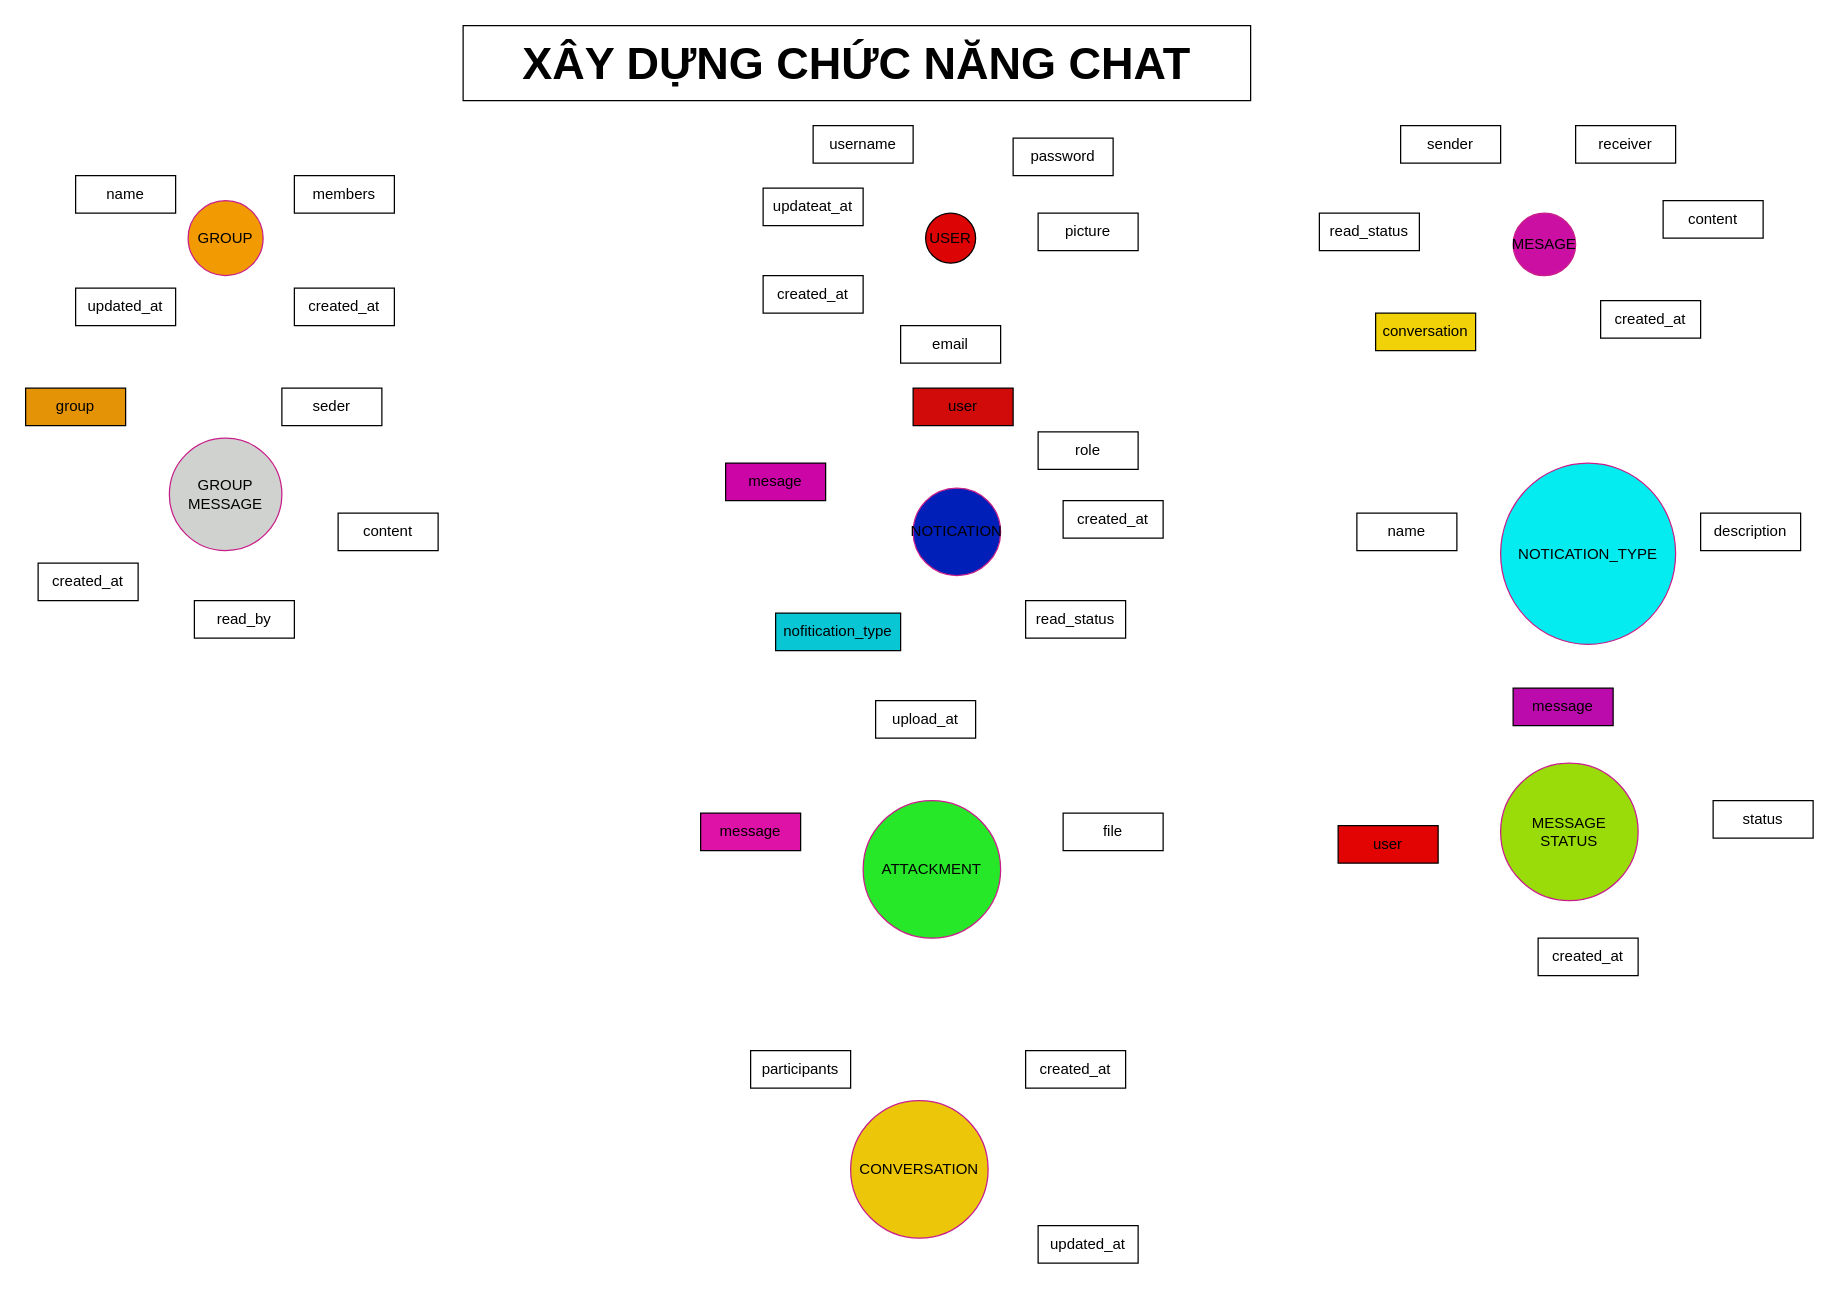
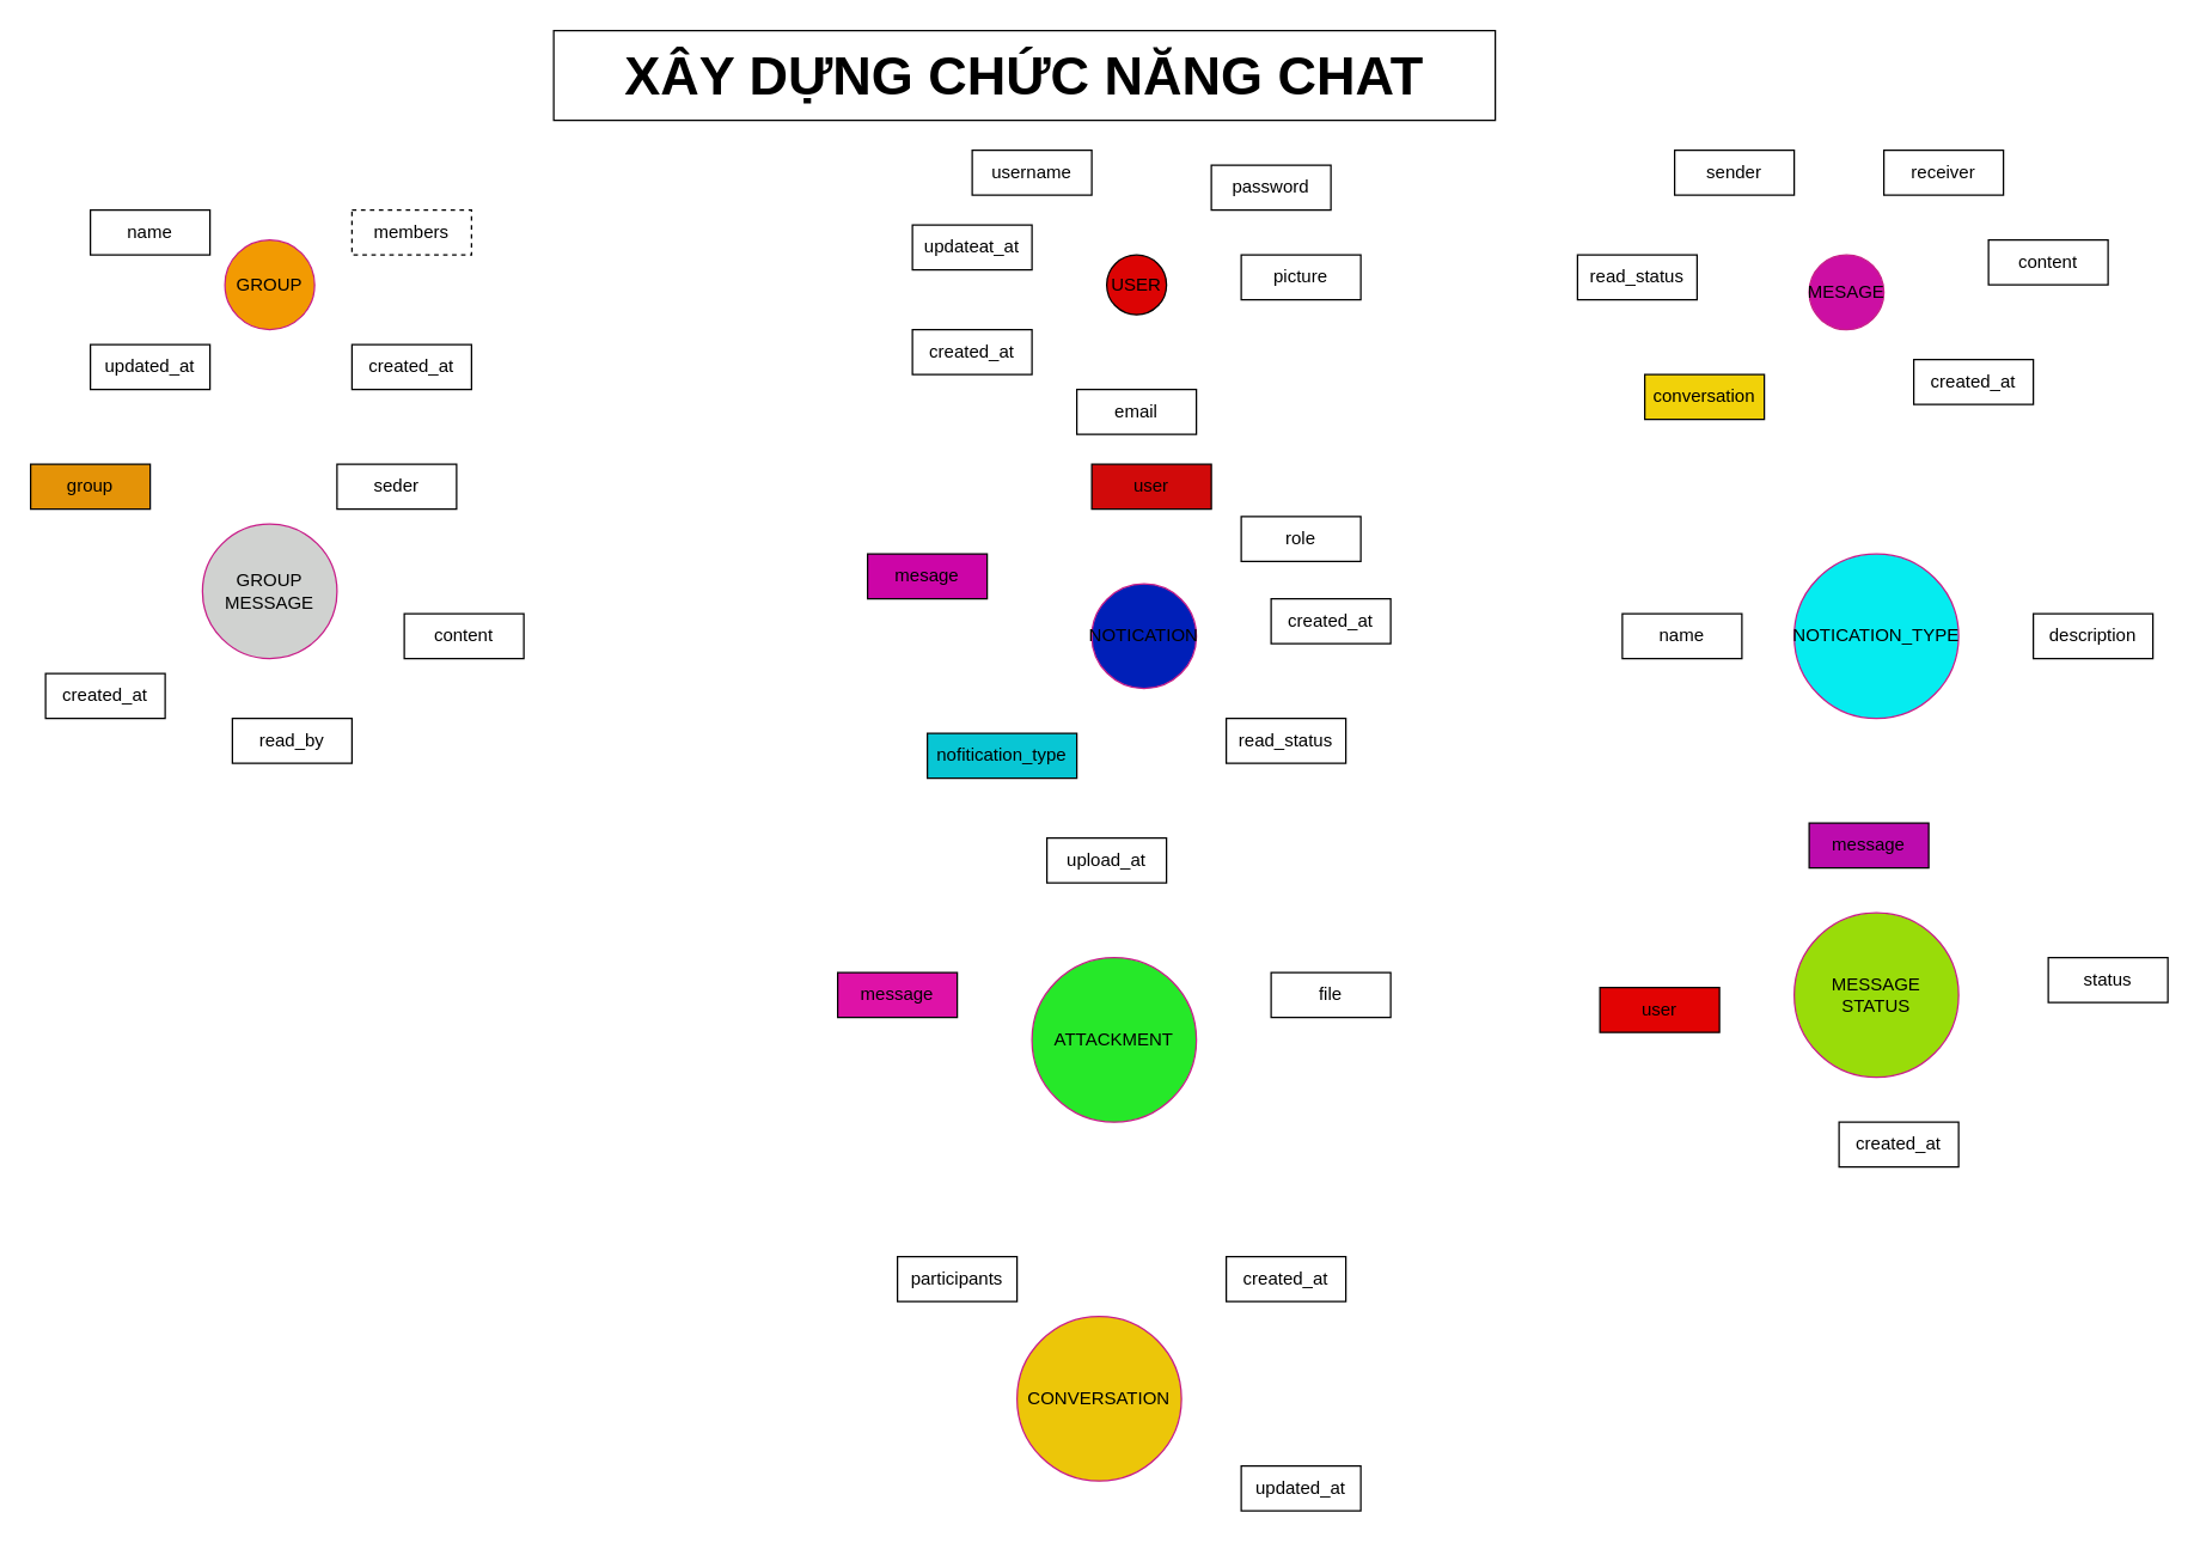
- <mxCell id="43" value="members" style="rounded=0;whiteSpace=wrap;html=1;" vertex="1" parent="1"><mxGeometry x="235" y="140" width="80" height="30" as="geometry" /></mxCell>
+ <mxCell id="43" value="members" style="rounded=0;whiteSpace=wrap;html=1;dashed=1;" vertex="1" parent="1"><mxGeometry x="235" y="140" width="80" height="30" as="geometry" /></mxCell>
- <mxCell id="25" value="NOTICATION_TYPE" style="ellipse;whiteSpace=wrap;html=1;aspect=fixed;strokeColor=#c81e89;fillColor=#05ecf0;" parent="1" vertex="1"><mxGeometry x="1200" y="370" width="140" height="145" as="geometry" /></mxCell>
+ <mxCell id="25" value="NOTICATION_TYPE" style="ellipse;whiteSpace=wrap;html=1;aspect=fixed;strokeColor=#c81e89;fillColor=#05ecf0;" parent="1" vertex="1"><mxGeometry x="1200" y="370" width="110" height="110" as="geometry" /></mxCell>
